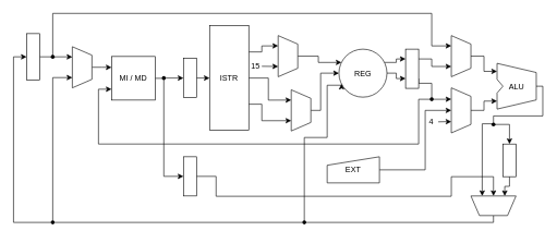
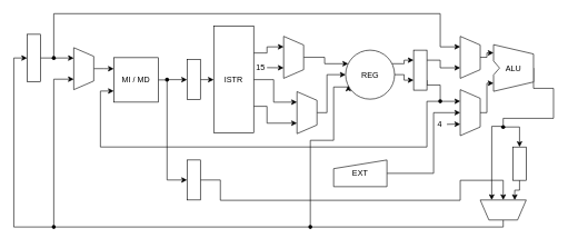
- <mxCell id="25" value="ALU" style="shape=stencil(rZTdDoIgGIavhtOmMKvTRnXUaRdAislUcEh/dx+CtvzBFbU5t+995eEFPgEI1xmpKIABJyUFaAsg3ByO+q2lm63DILB1NqhJXdFYWfFKJCOnglqnVlLk9MYS1Y5hPKOSqcZFOxBs9DfNg/CJxPlZigtPekZnV6QhjIzOLsW1yX63k7SxHr0KwP0MoGD8DfBaWYv4B2PtwegTXkR/xDLyWEjUQ0Q/h0AeIb44UoS1PuoXozqaDOFUSDrTfSkrCtvKM7M6WnQ6Tuc5qWaYIxbCseBc/3JM8HoSq31NJowr5xYuwtXsOXwGWUMPSDiAOBBmC8YrNbK9rYzwBA==);whiteSpace=wrap;html=1;rounded=0;" parent="1" vertex="1"><mxGeometry x="760" y="96.5" width="60" height="70" as="geometry" /></mxCell>
+ <mxCell id="25" value="ALU" style="shape=stencil(rZTdDoIgGIavhtOmMKvTRnXUaRdAislUcEh/dx+CtvzBFbU5t+995eEFPgEI1xmpKIABJyUFaAsg3ByO+q2lm63DILB1NqhJXdFYWfFKJCOnglqnVlLk9MYS1Y5hPKOSqcZFOxBs9DfNg/CJxPlZigtPekZnV6QhjIzOLsW1yX63k7SxHr0KwP0MoGD8DfBaWYv4B2PtwegTXkR/xDLyWEjUQ0Q/h0AeIb44UoS1PuoXozqaDOFUSDrTfSkrCtvKM7M6WnQ6Tuc5qWaYIxbCseBc/3JM8HoSq31NJowr5xYuwtXsOXwGWUMPSDiAOBBmC8YrNbK9rYzwBA==);whiteSpace=wrap;html=1;rounded=0;" parent="1" vertex="1"><mxGeometry x="740" y="66.5" width="60" height="70" as="geometry" /></mxCell>
